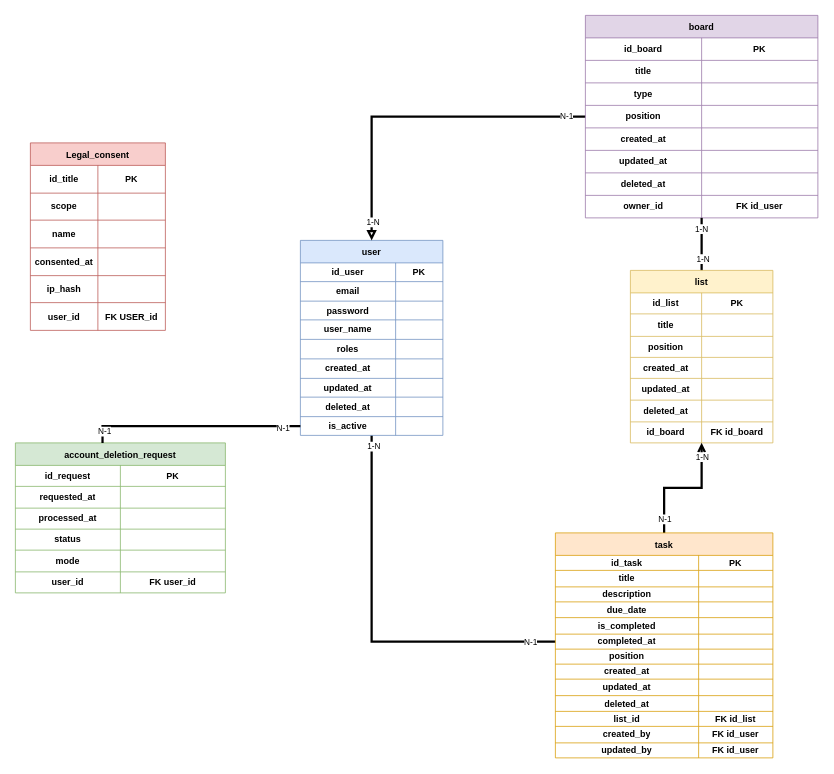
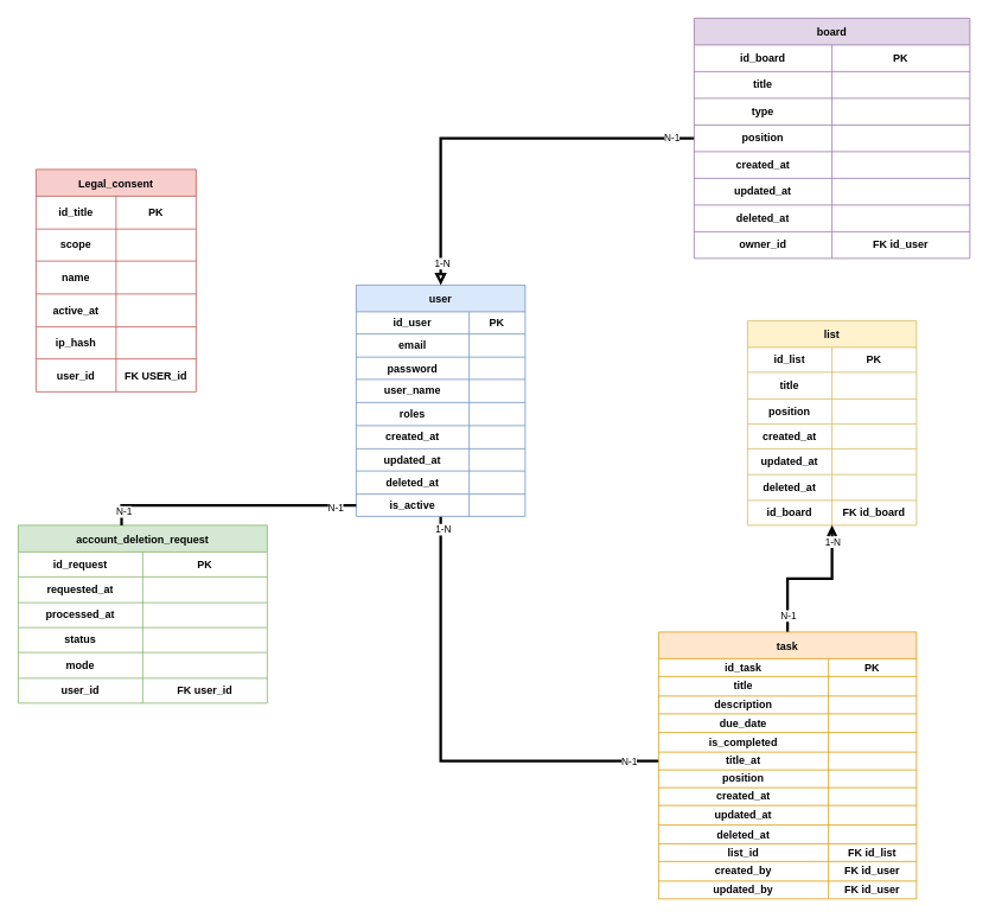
- <mxCell id="61" style="edgeStyle=orthogonalEdgeStyle;rounded=0;orthogonalLoop=1;jettySize=auto;html=1;exitX=0.5;exitY=0;exitDx=0;exitDy=0;strokeWidth=3;endArrow=none;endFill=0;" parent="1" source="64" target="36" edge="1"><mxGeometry relative="1" as="geometry" /></mxCell>
- <mxCell id="62" value="1-N" style="edgeLabel;html=1;align=center;verticalAlign=middle;resizable=0;points=[];" parent="61" vertex="1" connectable="0"><mxGeometry x="0.6" y="1" relative="1" as="geometry"><mxPoint as="offset" /></mxGeometry></mxCell>
- <mxCell id="63" value="1-N" style="edgeLabel;html=1;align=center;verticalAlign=middle;resizable=0;points=[];" parent="61" vertex="1" connectable="0"><mxGeometry x="-0.543" y="-1" relative="1" as="geometry"><mxPoint as="offset" /></mxGeometry></mxCell>
- <mxCell id="140" value="consented_at" style="shape=partialRectangle;html=1;whiteSpace=wrap;connectable=0;strokeColor=inherit;overflow=hidden;fillColor=none;top=0;left=0;bottom=0;right=0;pointerEvents=1;fontStyle=1" parent="139" vertex="1"><mxGeometry width="90" height="37" as="geometry"><mxRectangle width="90" height="37" as="alternateBounds" /></mxGeometry></mxCell>
+ <mxCell id="140" value="active_at" style="shape=partialRectangle;html=1;whiteSpace=wrap;connectable=0;strokeColor=inherit;overflow=hidden;fillColor=none;top=0;left=0;bottom=0;right=0;pointerEvents=1;fontStyle=1" parent="139" vertex="1"><mxGeometry width="90" height="37" as="geometry"><mxRectangle width="90" height="37" as="alternateBounds" /></mxGeometry></mxCell>
- <mxCell id="106" value="&lt;b&gt;completed_at&lt;/b&gt;" style="shape=partialRectangle;html=1;whiteSpace=wrap;connectable=0;strokeColor=inherit;overflow=hidden;fillColor=none;top=0;left=0;bottom=0;right=0;pointerEvents=1;" parent="105" vertex="1"><mxGeometry width="191" height="20" as="geometry"><mxRectangle width="191" height="20" as="alternateBounds" /></mxGeometry></mxCell>
+ <mxCell id="106" value="&lt;b&gt;title_at&lt;/b&gt;" style="shape=partialRectangle;html=1;whiteSpace=wrap;connectable=0;strokeColor=inherit;overflow=hidden;fillColor=none;top=0;left=0;bottom=0;right=0;pointerEvents=1;" parent="105" vertex="1"><mxGeometry width="191" height="20" as="geometry"><mxRectangle width="191" height="20" as="alternateBounds" /></mxGeometry></mxCell>
